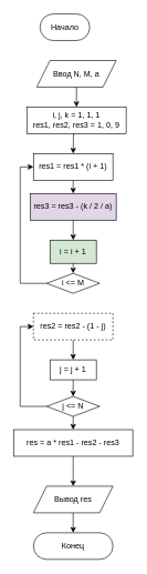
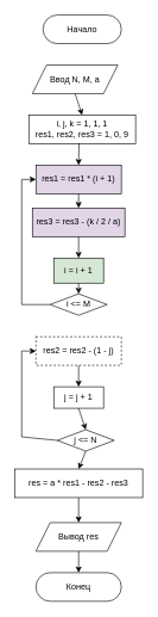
- <mxCell id="2" value="Начало" style="rounded=1;whiteSpace=wrap;html=1;arcSize=50;" vertex="1" parent="1"><mxGeometry x="60" y="20" width="75" height="40" as="geometry" /></mxCell>
+ <mxCell id="2" value="Начало" style="rounded=1;whiteSpace=wrap;html=1;arcSize=50;" vertex="1" parent="1"><mxGeometry x="60" y="20" width="110" height="40" as="geometry" /></mxCell>
- <mxCell id="3" value="Ввод N, M, a" style="shape=parallelogram;perimeter=parallelogramPerimeter;whiteSpace=wrap;html=1;fixedSize=1;" vertex="1" parent="1"><mxGeometry x="55" y="90" width="120" height="40" as="geometry" /></mxCell>
+ <mxCell id="3" value="Ввод N, M, a" style="shape=parallelogram;perimeter=parallelogramPerimeter;whiteSpace=wrap;html=1;fixedSize=1;" vertex="1" parent="1"><mxGeometry x="45" y="90" width="120" height="40" as="geometry" /></mxCell>
- <mxCell id="5" value="res1 = res1 * (i + 1)" style="rounded=0;whiteSpace=wrap;html=1;" vertex="1" parent="1"><mxGeometry x="50" y="230" width="120" height="40" as="geometry" /></mxCell>
+ <mxCell id="5" value="res1 = res1 * (i + 1)" style="rounded=0;whiteSpace=wrap;html=1;fillColor=#e1d5e7;" vertex="1" parent="1"><mxGeometry x="50" y="230" width="120" height="40" as="geometry" /></mxCell>
- <mxCell id="22" value="j &amp;lt;= N" style="rhombus;whiteSpace=wrap;html=1;" vertex="1" parent="1"><mxGeometry x="70" y="595" width="80" height="30" as="geometry" /></mxCell>
+ <mxCell id="22" value="j &amp;lt;= N" style="rhombus;whiteSpace=wrap;html=1;" vertex="1" parent="1"><mxGeometry x="80" y="600" width="80" height="30" as="geometry" /></mxCell>
- <mxCell id="14" value="res = a * res1 - res2 - res3" style="rounded=0;whiteSpace=wrap;html=1;" vertex="1" parent="1"><mxGeometry x="20" y="645" width="180" height="40" as="geometry" /></mxCell>
+ <mxCell id="14" value="res = a * res1 - res2 - res3" style="rounded=0;whiteSpace=wrap;html=1;" vertex="1" parent="1"><mxGeometry x="20" y="655" width="180" height="40" as="geometry" /></mxCell>
